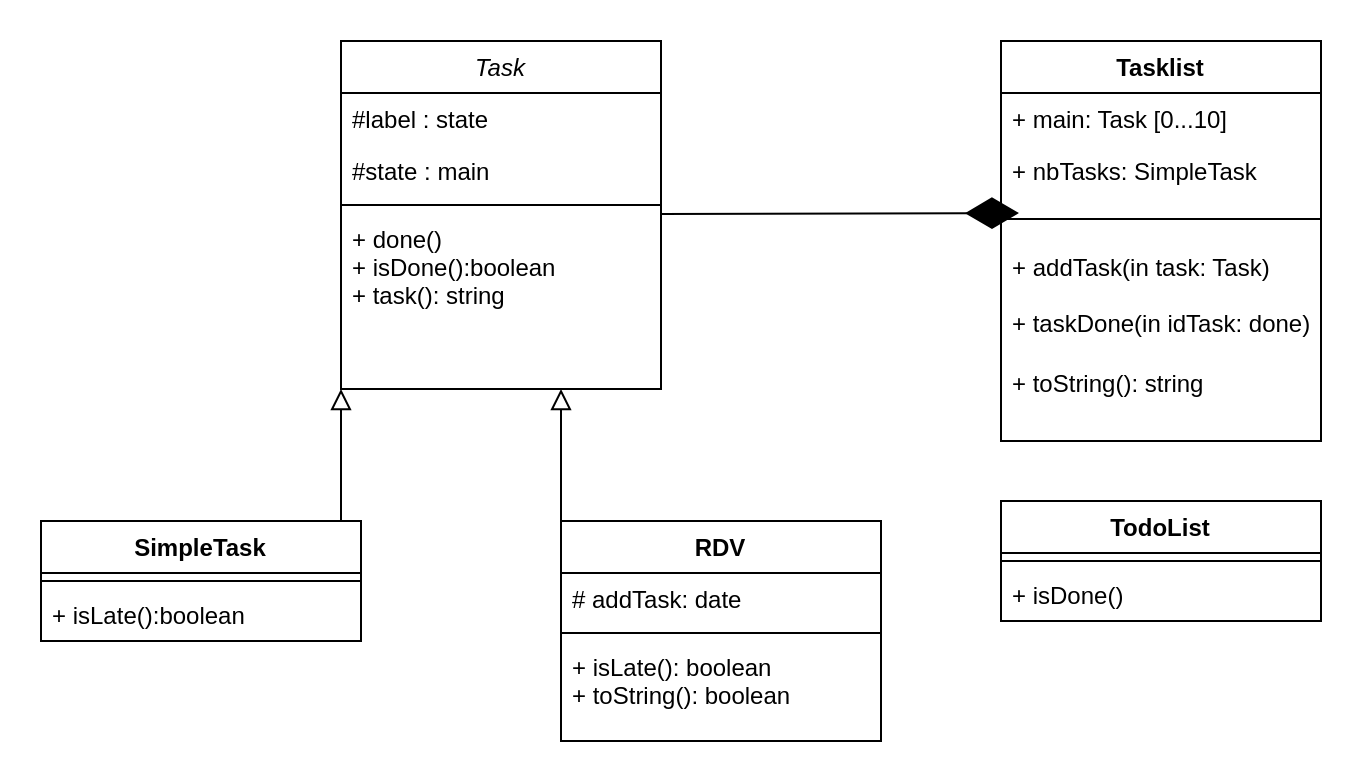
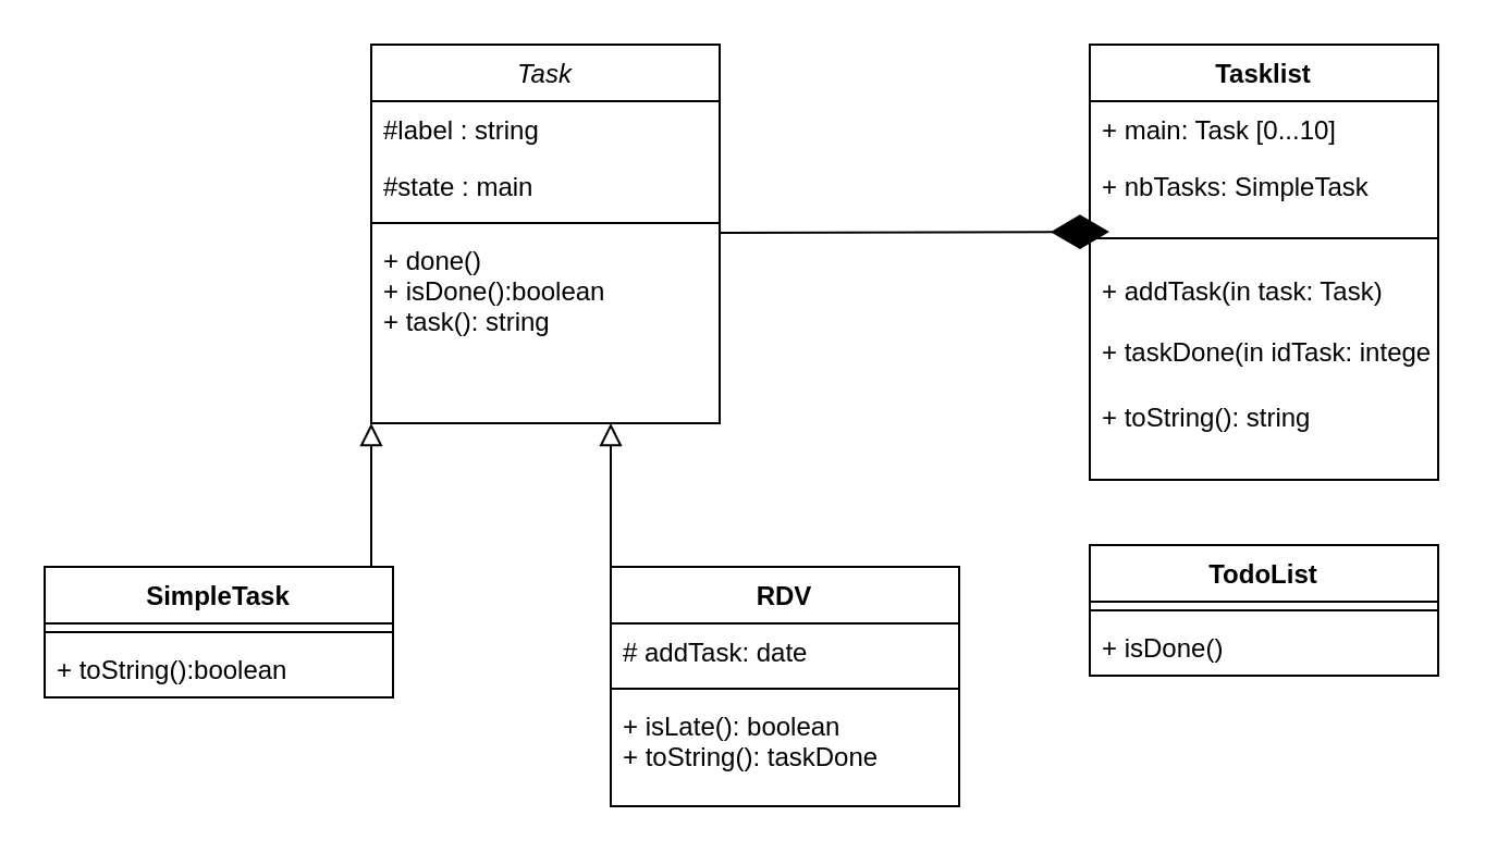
- <mxCell id="3" value="#label : state" style="text;align=left;verticalAlign=top;spacingLeft=4;spacingRight=4;overflow=hidden;rotatable=0;points=[[0,0.5],[1,0.5]];portConstraint=eastwest;" parent="2" vertex="1"><mxGeometry y="26" width="160" height="26" as="geometry" /></mxCell>
+ <mxCell id="3" value="#label : string" style="text;align=left;verticalAlign=top;spacingLeft=4;spacingRight=4;overflow=hidden;rotatable=0;points=[[0,0.5],[1,0.5]];portConstraint=eastwest;" parent="2" vertex="1"><mxGeometry y="26" width="160" height="26" as="geometry" /></mxCell>
- <mxCell id="13" value="+ taskDone(in idTask: done)&#10;&#10;" style="text;strokeColor=none;fillColor=none;align=left;verticalAlign=top;spacingLeft=4;spacingRight=4;overflow=hidden;rotatable=0;points=[[0,0.5],[1,0.5]];portConstraint=eastwest;" vertex="1" parent="8"><mxGeometry y="128" width="160" height="30" as="geometry" /></mxCell>
+ <mxCell id="13" value="+ taskDone(in idTask: integer)&#10;&#10;" style="text;strokeColor=none;fillColor=none;align=left;verticalAlign=top;spacingLeft=4;spacingRight=4;overflow=hidden;rotatable=0;points=[[0,0.5],[1,0.5]];portConstraint=eastwest;" vertex="1" parent="8"><mxGeometry y="128" width="160" height="30" as="geometry" /></mxCell>
- <mxCell id="20" value="+ isLate():boolean" style="text;strokeColor=none;fillColor=none;align=left;verticalAlign=top;spacingLeft=4;spacingRight=4;overflow=hidden;rotatable=0;points=[[0,0.5],[1,0.5]];portConstraint=eastwest;" vertex="1" parent="18"><mxGeometry y="34" width="160" height="26" as="geometry" /></mxCell>
+ <mxCell id="20" value="+ toString():boolean" style="text;strokeColor=none;fillColor=none;align=left;verticalAlign=top;spacingLeft=4;spacingRight=4;overflow=hidden;rotatable=0;points=[[0,0.5],[1,0.5]];portConstraint=eastwest;" vertex="1" parent="18"><mxGeometry y="34" width="160" height="26" as="geometry" /></mxCell>
- <mxCell id="24" value="+ isLate(): boolean&#10;+ toString(): boolean&#10;" style="text;strokeColor=none;fillColor=none;align=left;verticalAlign=top;spacingLeft=4;spacingRight=4;overflow=hidden;rotatable=0;points=[[0,0.5],[1,0.5]];portConstraint=eastwest;" vertex="1" parent="21"><mxGeometry y="60" width="160" height="50" as="geometry" /></mxCell>
+ <mxCell id="24" value="+ isLate(): boolean&#10;+ toString(): taskDone&#10;" style="text;strokeColor=none;fillColor=none;align=left;verticalAlign=top;spacingLeft=4;spacingRight=4;overflow=hidden;rotatable=0;points=[[0,0.5],[1,0.5]];portConstraint=eastwest;" vertex="1" parent="21"><mxGeometry y="60" width="160" height="50" as="geometry" /></mxCell>
